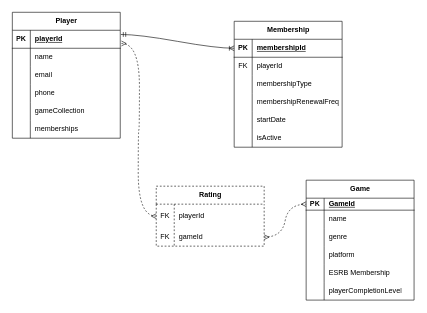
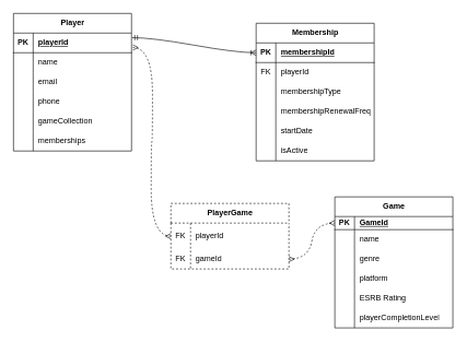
- <mxCell id="60" value="Rating" style="shape=table;startSize=30;container=1;collapsible=1;childLayout=tableLayout;fixedRows=1;rowLines=0;fontStyle=1;align=center;resizeLast=1;html=1;dashed=1;" vertex="1" parent="1"><mxGeometry x="260" y="310" width="180" height="100" as="geometry" /></mxCell>
+ <mxCell id="60" value="PlayerGame" style="shape=table;startSize=30;container=1;collapsible=1;childLayout=tableLayout;fixedRows=1;rowLines=0;fontStyle=1;align=center;resizeLast=1;html=1;dashed=1;" vertex="1" parent="1"><mxGeometry x="260" y="310" width="180" height="100" as="geometry" /></mxCell>
- <mxCell id="17" value="ESRB Membership" style="shape=partialRectangle;connectable=0;fillColor=none;top=0;left=0;bottom=0;right=0;align=left;spacingLeft=6;overflow=hidden;whiteSpace=wrap;html=1;" vertex="1" parent="15"><mxGeometry x="30" width="150" height="30" as="geometry"><mxRectangle width="150" height="30" as="alternateBounds" /></mxGeometry></mxCell>
+ <mxCell id="17" value="ESRB Rating" style="shape=partialRectangle;connectable=0;fillColor=none;top=0;left=0;bottom=0;right=0;align=left;spacingLeft=6;overflow=hidden;whiteSpace=wrap;html=1;" vertex="1" parent="15"><mxGeometry x="30" width="150" height="30" as="geometry"><mxRectangle width="150" height="30" as="alternateBounds" /></mxGeometry></mxCell>
